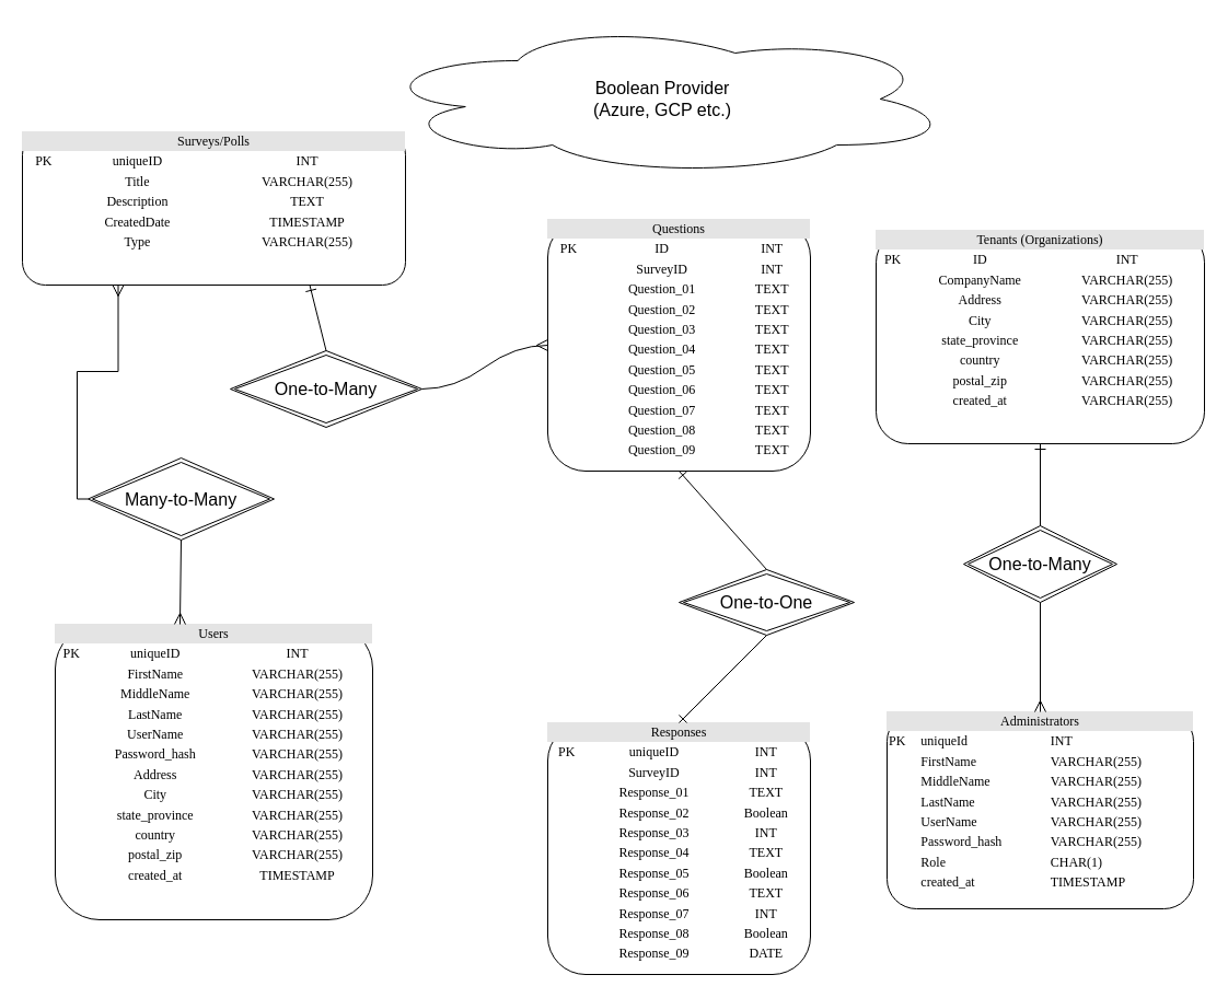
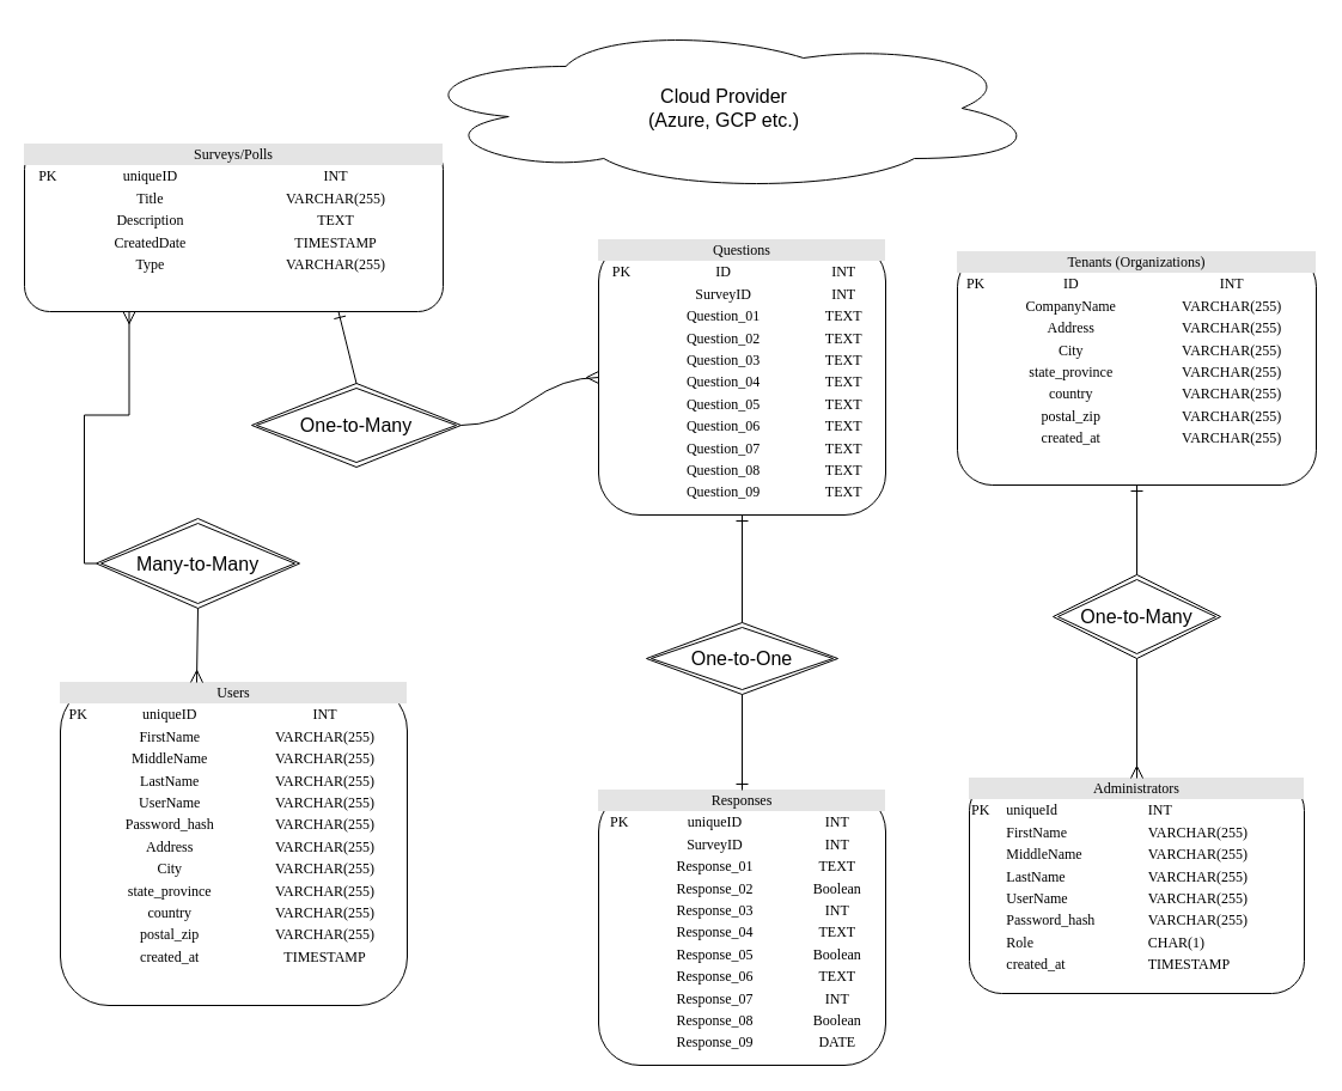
- <mxCell id="7" value="Boolean Provider&lt;br&gt;(Azure, GCP etc.)" style="ellipse;shape=cloud;whiteSpace=wrap;html=1;align=center;fontSize=16;" vertex="1" parent="1"><mxGeometry x="340" y="20" width="530" height="140" as="geometry" /></mxCell>
+ <mxCell id="7" value="Cloud Provider&lt;br&gt;(Azure, GCP etc.)" style="ellipse;shape=cloud;whiteSpace=wrap;html=1;align=center;fontSize=16;" vertex="1" parent="1"><mxGeometry x="340" y="20" width="530" height="140" as="geometry" /></mxCell>
- <mxCell id="10" value="Many-to-Many" style="shape=rhombus;double=1;perimeter=rhombusPerimeter;whiteSpace=wrap;html=1;align=center;fontSize=16;" vertex="1" parent="1"><mxGeometry x="80" y="418" width="170" height="75" as="geometry" /></mxCell>
+ <mxCell id="10" value="Many-to-Many" style="shape=rhombus;double=1;perimeter=rhombusPerimeter;whiteSpace=wrap;html=1;align=center;fontSize=16;" vertex="1" parent="1"><mxGeometry x="80" y="433" width="170" height="75" as="geometry" /></mxCell>
- <mxCell id="11" value="One-to-One" style="shape=rhombus;double=1;perimeter=rhombusPerimeter;whiteSpace=wrap;html=1;align=center;fontSize=16;" vertex="1" parent="1"><mxGeometry x="620" y="520" width="160" height="60" as="geometry" /></mxCell>
+ <mxCell id="11" value="One-to-One" style="shape=rhombus;double=1;perimeter=rhombusPerimeter;whiteSpace=wrap;html=1;align=center;fontSize=16;" vertex="1" parent="1"><mxGeometry x="540" y="520" width="160" height="60" as="geometry" /></mxCell>
